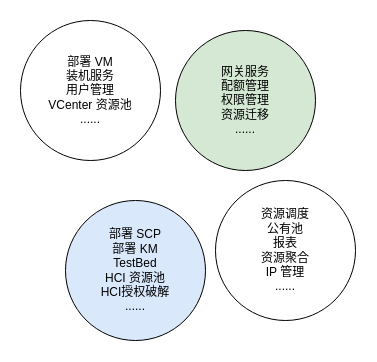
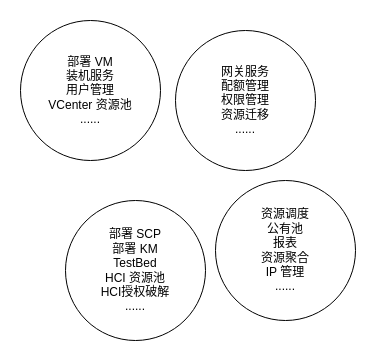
- <mxCell id="3" value="网关服务&lt;br&gt;配额管理&lt;br&gt;权限管理&lt;br&gt;资源迁移&lt;br&gt;......" style="ellipse;whiteSpace=wrap;html=1;aspect=fixed;fillColor=#d5e8d4;" vertex="1" parent="1"><mxGeometry x="175" y="30" width="140" height="140" as="geometry" /></mxCell>
+ <mxCell id="3" value="网关服务&lt;br&gt;配额管理&lt;br&gt;权限管理&lt;br&gt;资源迁移&lt;br&gt;......" style="ellipse;whiteSpace=wrap;html=1;aspect=fixed;" vertex="1" parent="1"><mxGeometry x="175" y="30" width="140" height="140" as="geometry" /></mxCell>
- <mxCell id="4" value="部署 SCP&lt;br&gt;部署 KM&lt;br&gt;TestBed&lt;br&gt;HCI 资源池&lt;br&gt;HCI授权破解&lt;br&gt;......" style="ellipse;whiteSpace=wrap;html=1;aspect=fixed;fillColor=#dae8fc;" vertex="1" parent="1"><mxGeometry x="65" y="200" width="140" height="140" as="geometry" /></mxCell>
+ <mxCell id="4" value="部署 SCP&lt;br&gt;部署 KM&lt;br&gt;TestBed&lt;br&gt;HCI 资源池&lt;br&gt;HCI授权破解&lt;br&gt;......" style="ellipse;whiteSpace=wrap;html=1;aspect=fixed;" vertex="1" parent="1"><mxGeometry x="65" y="200" width="140" height="140" as="geometry" /></mxCell>
